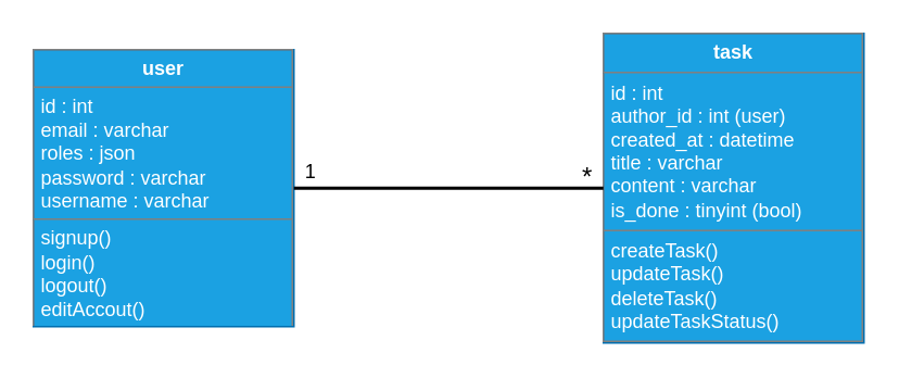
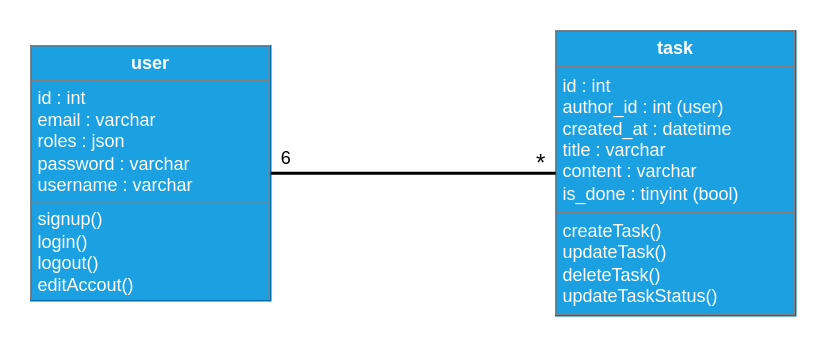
- <mxCell id="5" value="1" style="text;html=1;align=center;verticalAlign=middle;resizable=0;points=[];autosize=1;strokeColor=none;fillColor=none;" vertex="1" parent="1"><mxGeometry x="175" y="90" width="30" height="30" as="geometry" /></mxCell>
+ <mxCell id="5" value="6" style="text;html=1;align=center;verticalAlign=middle;resizable=0;points=[];autosize=1;strokeColor=none;fillColor=none;" vertex="1" parent="1"><mxGeometry x="175" y="90" width="30" height="30" as="geometry" /></mxCell>
